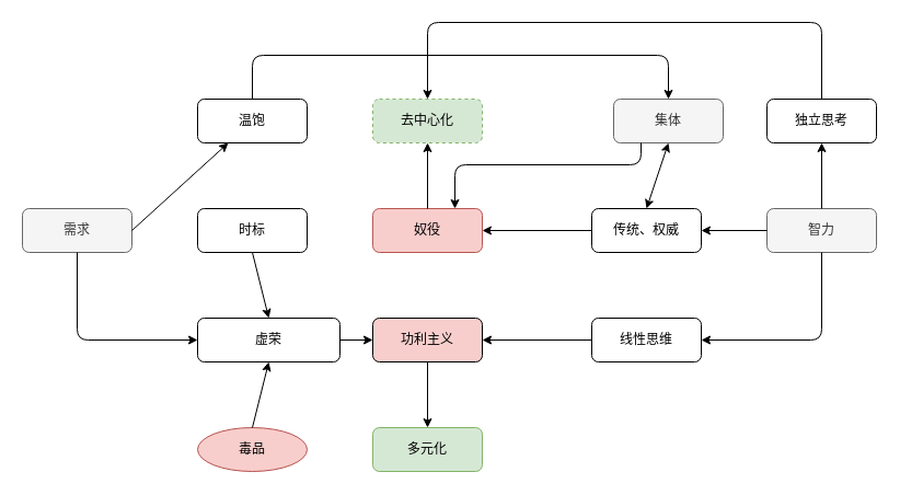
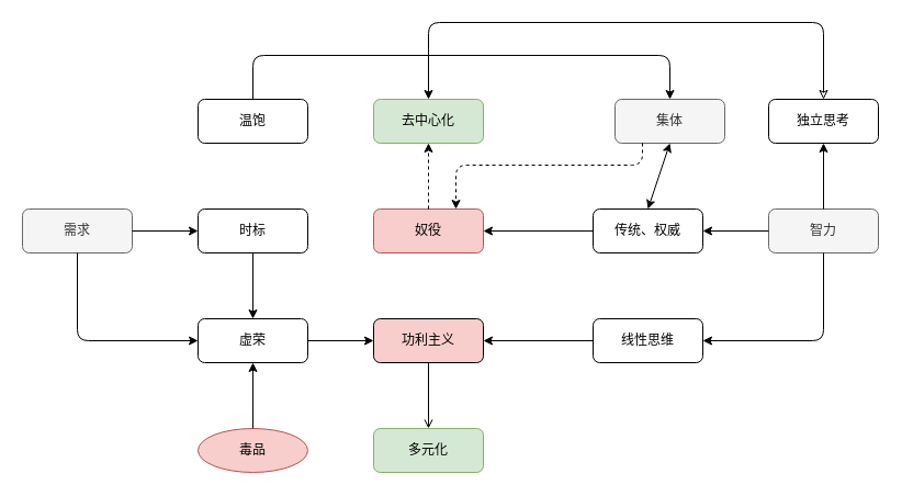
- <mxCell id="31" value="" style="edgeStyle=elbowEdgeStyle;elbow=horizontal;endArrow=none;html=1;rounded=1;exitX=0.5;exitY=0;exitDx=0;exitDy=0;entryX=0.5;entryY=0;entryDx=0;entryDy=0;endFill=0;startArrow=classic;startFill=1;" edge="1" parent="1" source="23" target="29"><mxGeometry width="50" height="50" relative="1" as="geometry"><mxPoint x="370" y="-30" as="sourcePoint" /><mxPoint x="730" y="-30" as="targetPoint" /><Array as="points"><mxPoint x="570" y="20" /></Array></mxGeometry></mxCell>
+ <mxCell id="31" value="" style="edgeStyle=elbowEdgeStyle;elbow=horizontal;endArrow=classic;html=1;rounded=1;exitX=0.5;exitY=0;exitDx=0;exitDy=0;entryX=0.5;entryY=0;entryDx=0;entryDy=0;endFill=0;startArrow=classic;startFill=1;" edge="1" parent="1" source="23" target="29"><mxGeometry width="50" height="50" relative="1" as="geometry"><mxPoint x="370" y="-30" as="sourcePoint" /><mxPoint x="730" y="-30" as="targetPoint" /><Array as="points"><mxPoint x="570" y="20" /></Array></mxGeometry></mxCell>
- <mxCell id="23" value="去中心化" style="rounded=1;whiteSpace=wrap;html=1;fillColor=#d5e8d4;strokeColor=#82b366;dashed=1;" vertex="1" parent="1"><mxGeometry x="340" y="90" width="100" height="40" as="geometry" /></mxCell>
+ <mxCell id="23" value="去中心化" style="rounded=1;whiteSpace=wrap;html=1;fillColor=#d5e8d4;strokeColor=#82b366;" vertex="1" parent="1"><mxGeometry x="340" y="90" width="100" height="40" as="geometry" /></mxCell>
- <mxCell id="28" value="" style="edgeStyle=elbowEdgeStyle;elbow=vertical;endArrow=classic;html=1;rounded=1;exitX=0.25;exitY=1;exitDx=0;exitDy=0;entryX=0.75;entryY=0;entryDx=0;entryDy=0;" edge="1" parent="1" source="15" target="19"><mxGeometry width="50" height="50" relative="1" as="geometry"><mxPoint x="390" y="270" as="sourcePoint" /><mxPoint x="460" y="200" as="targetPoint" /><Array as="points"><mxPoint x="480" y="150" /><mxPoint x="500" y="110" /></Array></mxGeometry></mxCell>
+ <mxCell id="28" value="" style="edgeStyle=elbowEdgeStyle;elbow=vertical;endArrow=classic;html=1;rounded=1;exitX=0.25;exitY=1;exitDx=0;exitDy=0;entryX=0.75;entryY=0;entryDx=0;entryDy=0;dashed=1;" edge="1" parent="1" source="15" target="19"><mxGeometry width="50" height="50" relative="1" as="geometry"><mxPoint x="390" y="270" as="sourcePoint" /><mxPoint x="460" y="200" as="targetPoint" /><Array as="points"><mxPoint x="480" y="150" /><mxPoint x="500" y="110" /></Array></mxGeometry></mxCell>
- <mxCell id="24" value="" style="endArrow=classic;html=1;rounded=1;entryX=0.5;entryY=1;entryDx=0;entryDy=0;exitX=0.5;exitY=0;exitDx=0;exitDy=0;" edge="1" parent="1" source="19" target="23"><mxGeometry width="50" height="50" relative="1" as="geometry"><mxPoint x="390" y="310" as="sourcePoint" /><mxPoint x="440" y="260" as="targetPoint" /></mxGeometry></mxCell>
+ <mxCell id="24" value="" style="endArrow=classic;html=1;rounded=1;entryX=0.5;entryY=1;entryDx=0;entryDy=0;exitX=0.5;exitY=0;exitDx=0;exitDy=0;dashed=1;" edge="1" parent="1" source="19" target="23"><mxGeometry width="50" height="50" relative="1" as="geometry"><mxPoint x="390" y="310" as="sourcePoint" /><mxPoint x="440" y="260" as="targetPoint" /></mxGeometry></mxCell>
- <mxCell id="6" value="" style="endArrow=classic;html=1;rounded=1;exitX=1;exitY=0.5;exitDx=0;exitDy=0;" edge="1" parent="1" source="2" target="3"><mxGeometry width="50" height="50" relative="1" as="geometry"><mxPoint x="390" y="180" as="sourcePoint" /><mxPoint x="440" y="130" as="targetPoint" /></mxGeometry></mxCell>
+ <mxCell id="6" value="" style="endArrow=classic;html=1;rounded=1;exitX=1;exitY=0.5;exitDx=0;exitDy=0;entryX=0;entryY=0.5;entryDx=0;entryDy=0;" edge="1" parent="1" source="2" target="4"><mxGeometry width="50" height="50" relative="1" as="geometry"><mxPoint x="390" y="180" as="sourcePoint" /><mxPoint x="440" y="130" as="targetPoint" /></mxGeometry></mxCell>
- <mxCell id="5" value="虚荣" style="rounded=1;whiteSpace=wrap;html=1;" vertex="1" parent="1"><mxGeometry x="180" y="290" width="130" height="40" as="geometry" /></mxCell>
+ <mxCell id="5" value="虚荣" style="rounded=1;whiteSpace=wrap;html=1;" vertex="1" parent="1"><mxGeometry x="180" y="290" width="100" height="40" as="geometry" /></mxCell>
- <mxCell id="26" value="" style="endArrow=classic;html=1;rounded=1;entryX=0.5;entryY=0;entryDx=0;entryDy=0;exitX=0.5;exitY=1;exitDx=0;exitDy=0;" edge="1" parent="1" source="8" target="25"><mxGeometry width="50" height="50" relative="1" as="geometry"><mxPoint x="400" y="200" as="sourcePoint" /><mxPoint x="400" y="140" as="targetPoint" /></mxGeometry></mxCell>
+ <mxCell id="26" value="" style="endArrow=open;html=1;rounded=1;entryX=0.5;entryY=0;entryDx=0;entryDy=0;exitX=0.5;exitY=1;exitDx=0;exitDy=0;" edge="1" parent="1" source="8" target="25"><mxGeometry width="50" height="50" relative="1" as="geometry"><mxPoint x="400" y="200" as="sourcePoint" /><mxPoint x="400" y="140" as="targetPoint" /></mxGeometry></mxCell>
